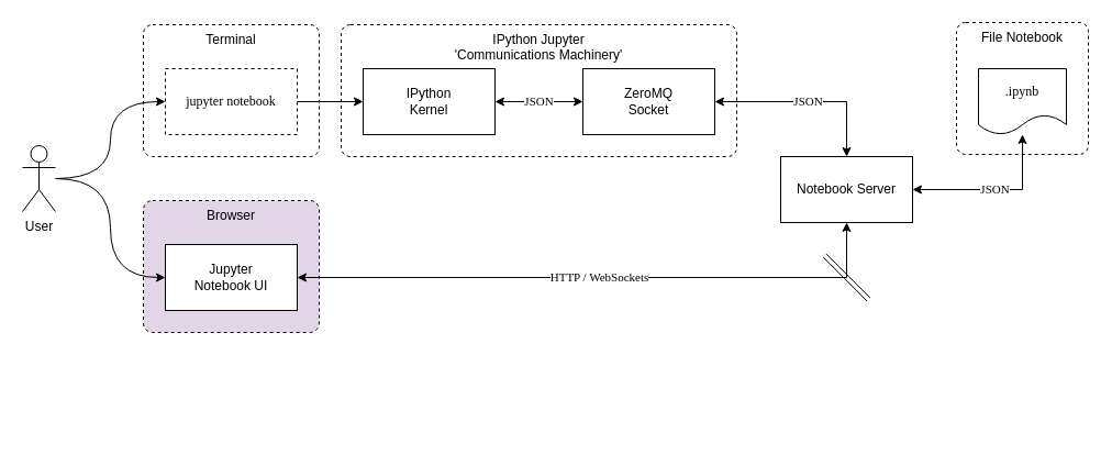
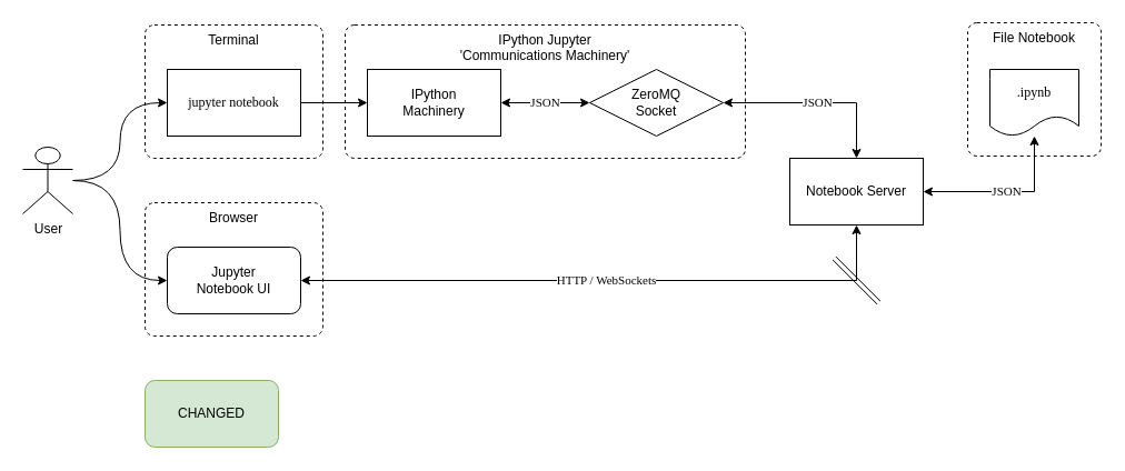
- <mxCell id="6" value="jupyter notebook" style="rounded=0;whiteSpace=wrap;html=1;fontFamily=Lucida Console;dashed=1;" parent="1" vertex="1"><mxGeometry x="150" y="62" width="120" height="60" as="geometry" /></mxCell>
+ <mxCell id="6" value="jupyter notebook" style="rounded=0;whiteSpace=wrap;html=1;fontFamily=Lucida Console;" parent="1" vertex="1"><mxGeometry x="150" y="62" width="120" height="60" as="geometry" /></mxCell>
- <mxCell id="7" value="IPython&lt;br&gt;Kernel" style="rounded=0;whiteSpace=wrap;html=1;" parent="1" vertex="1"><mxGeometry x="330" y="62" width="120" height="60" as="geometry" /></mxCell>
+ <mxCell id="7" value="IPython&lt;br&gt;Machinery" style="rounded=0;whiteSpace=wrap;html=1;" parent="1" vertex="1"><mxGeometry x="330" y="62" width="120" height="60" as="geometry" /></mxCell>
- <mxCell id="10" value="ZeroMQ&lt;br&gt;Socket" style="rounded=0;whiteSpace=wrap;html=1;" parent="1" vertex="1"><mxGeometry x="530" y="62" width="120" height="60" as="geometry" /></mxCell>
+ <mxCell id="10" value="ZeroMQ&lt;br&gt;Socket" style="rhombus;whiteSpace=wrap;html=1;" parent="1" vertex="1"><mxGeometry x="530" y="62" width="120" height="60" as="geometry" /></mxCell>
- <mxCell id="4" value="User" style="shape=umlActor;verticalLabelPosition=bottom;labelBackgroundColor=#ffffff;verticalAlign=top;html=1;outlineConnect=0;" parent="1" vertex="1"><mxGeometry x="20" y="132" width="30" height="60" as="geometry" /></mxCell>
+ <mxCell id="4" value="User" style="shape=umlActor;verticalLabelPosition=bottom;labelBackgroundColor=#ffffff;verticalAlign=top;html=1;outlineConnect=0;" parent="1" vertex="1"><mxGeometry x="20" y="132" width="45" height="60" as="geometry" /></mxCell>
- <mxCell id="11" value="Browser" style="rounded=1;whiteSpace=wrap;html=1;verticalAlign=top;dashed=1;arcSize=7;fillColor=#e1d5e7;" parent="1" vertex="1"><mxGeometry x="130" y="182" width="160" height="120" as="geometry" /></mxCell>
+ <mxCell id="11" value="Browser" style="rounded=1;whiteSpace=wrap;html=1;verticalAlign=top;dashed=1;arcSize=7;" parent="1" vertex="1"><mxGeometry x="130" y="182" width="160" height="120" as="geometry" /></mxCell>
- <mxCell id="12" value="Jupyter&lt;br&gt;Notebook UI" style="rounded=0;whiteSpace=wrap;html=1;" parent="1" vertex="1"><mxGeometry x="150" y="222" width="120" height="60" as="geometry" /></mxCell>
+ <mxCell id="12" value="Jupyter&lt;br&gt;Notebook UI" style="whiteSpace=wrap;html=1;rounded=1;" parent="1" vertex="1"><mxGeometry x="150" y="222" width="120" height="60" as="geometry" /></mxCell>
+ <mxCell id="21" value="CHANGED" style="rounded=1;whiteSpace=wrap;html=1;fillColor=#d5e8d4;strokeColor=#82b366;" parent="1" vertex="1"><mxGeometry x="130" y="342" width="120" height="60" as="geometry" /></mxCell>
